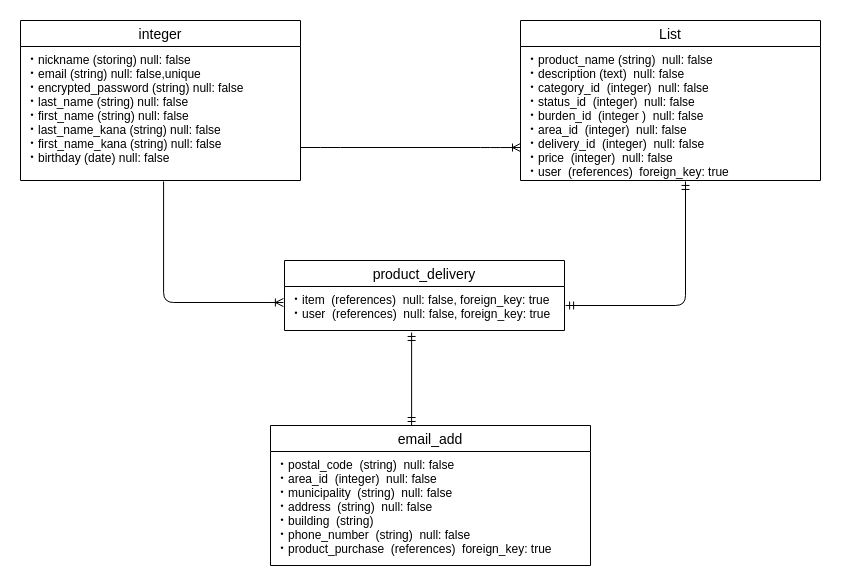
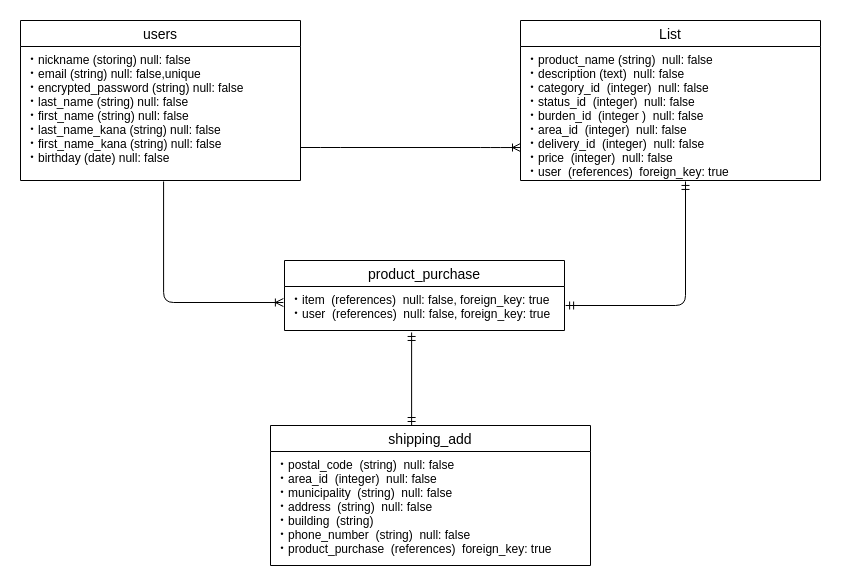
- <mxCell id="2" value="integer" style="swimlane;fontStyle=0;childLayout=stackLayout;horizontal=1;startSize=26;horizontalStack=0;resizeParent=1;resizeParentMax=0;resizeLast=0;collapsible=1;marginBottom=0;align=center;fontSize=14;" vertex="1" parent="1"><mxGeometry x="20" y="20" width="280" height="160" as="geometry" /></mxCell>
+ <mxCell id="2" value="users" style="swimlane;fontStyle=0;childLayout=stackLayout;horizontal=1;startSize=26;horizontalStack=0;resizeParent=1;resizeParentMax=0;resizeLast=0;collapsible=1;marginBottom=0;align=center;fontSize=14;" vertex="1" parent="1"><mxGeometry x="20" y="20" width="280" height="160" as="geometry" /></mxCell>
- <mxCell id="6" value="product_delivery" style="swimlane;fontStyle=0;childLayout=stackLayout;horizontal=1;startSize=26;horizontalStack=0;resizeParent=1;resizeParentMax=0;resizeLast=0;collapsible=1;marginBottom=0;align=center;fontSize=14;" vertex="1" parent="1"><mxGeometry x="284" y="260" width="280" height="70" as="geometry" /></mxCell>
+ <mxCell id="6" value="product_purchase" style="swimlane;fontStyle=0;childLayout=stackLayout;horizontal=1;startSize=26;horizontalStack=0;resizeParent=1;resizeParentMax=0;resizeLast=0;collapsible=1;marginBottom=0;align=center;fontSize=14;" vertex="1" parent="1"><mxGeometry x="284" y="260" width="280" height="70" as="geometry" /></mxCell>
- <mxCell id="8" value="email_add" style="swimlane;fontStyle=0;childLayout=stackLayout;horizontal=1;startSize=26;horizontalStack=0;resizeParent=1;resizeParentMax=0;resizeLast=0;collapsible=1;marginBottom=0;align=center;fontSize=14;" vertex="1" parent="1"><mxGeometry x="270" y="425" width="320" height="140" as="geometry" /></mxCell>
+ <mxCell id="8" value="shipping_add" style="swimlane;fontStyle=0;childLayout=stackLayout;horizontal=1;startSize=26;horizontalStack=0;resizeParent=1;resizeParentMax=0;resizeLast=0;collapsible=1;marginBottom=0;align=center;fontSize=14;" vertex="1" parent="1"><mxGeometry x="270" y="425" width="320" height="140" as="geometry" /></mxCell>
